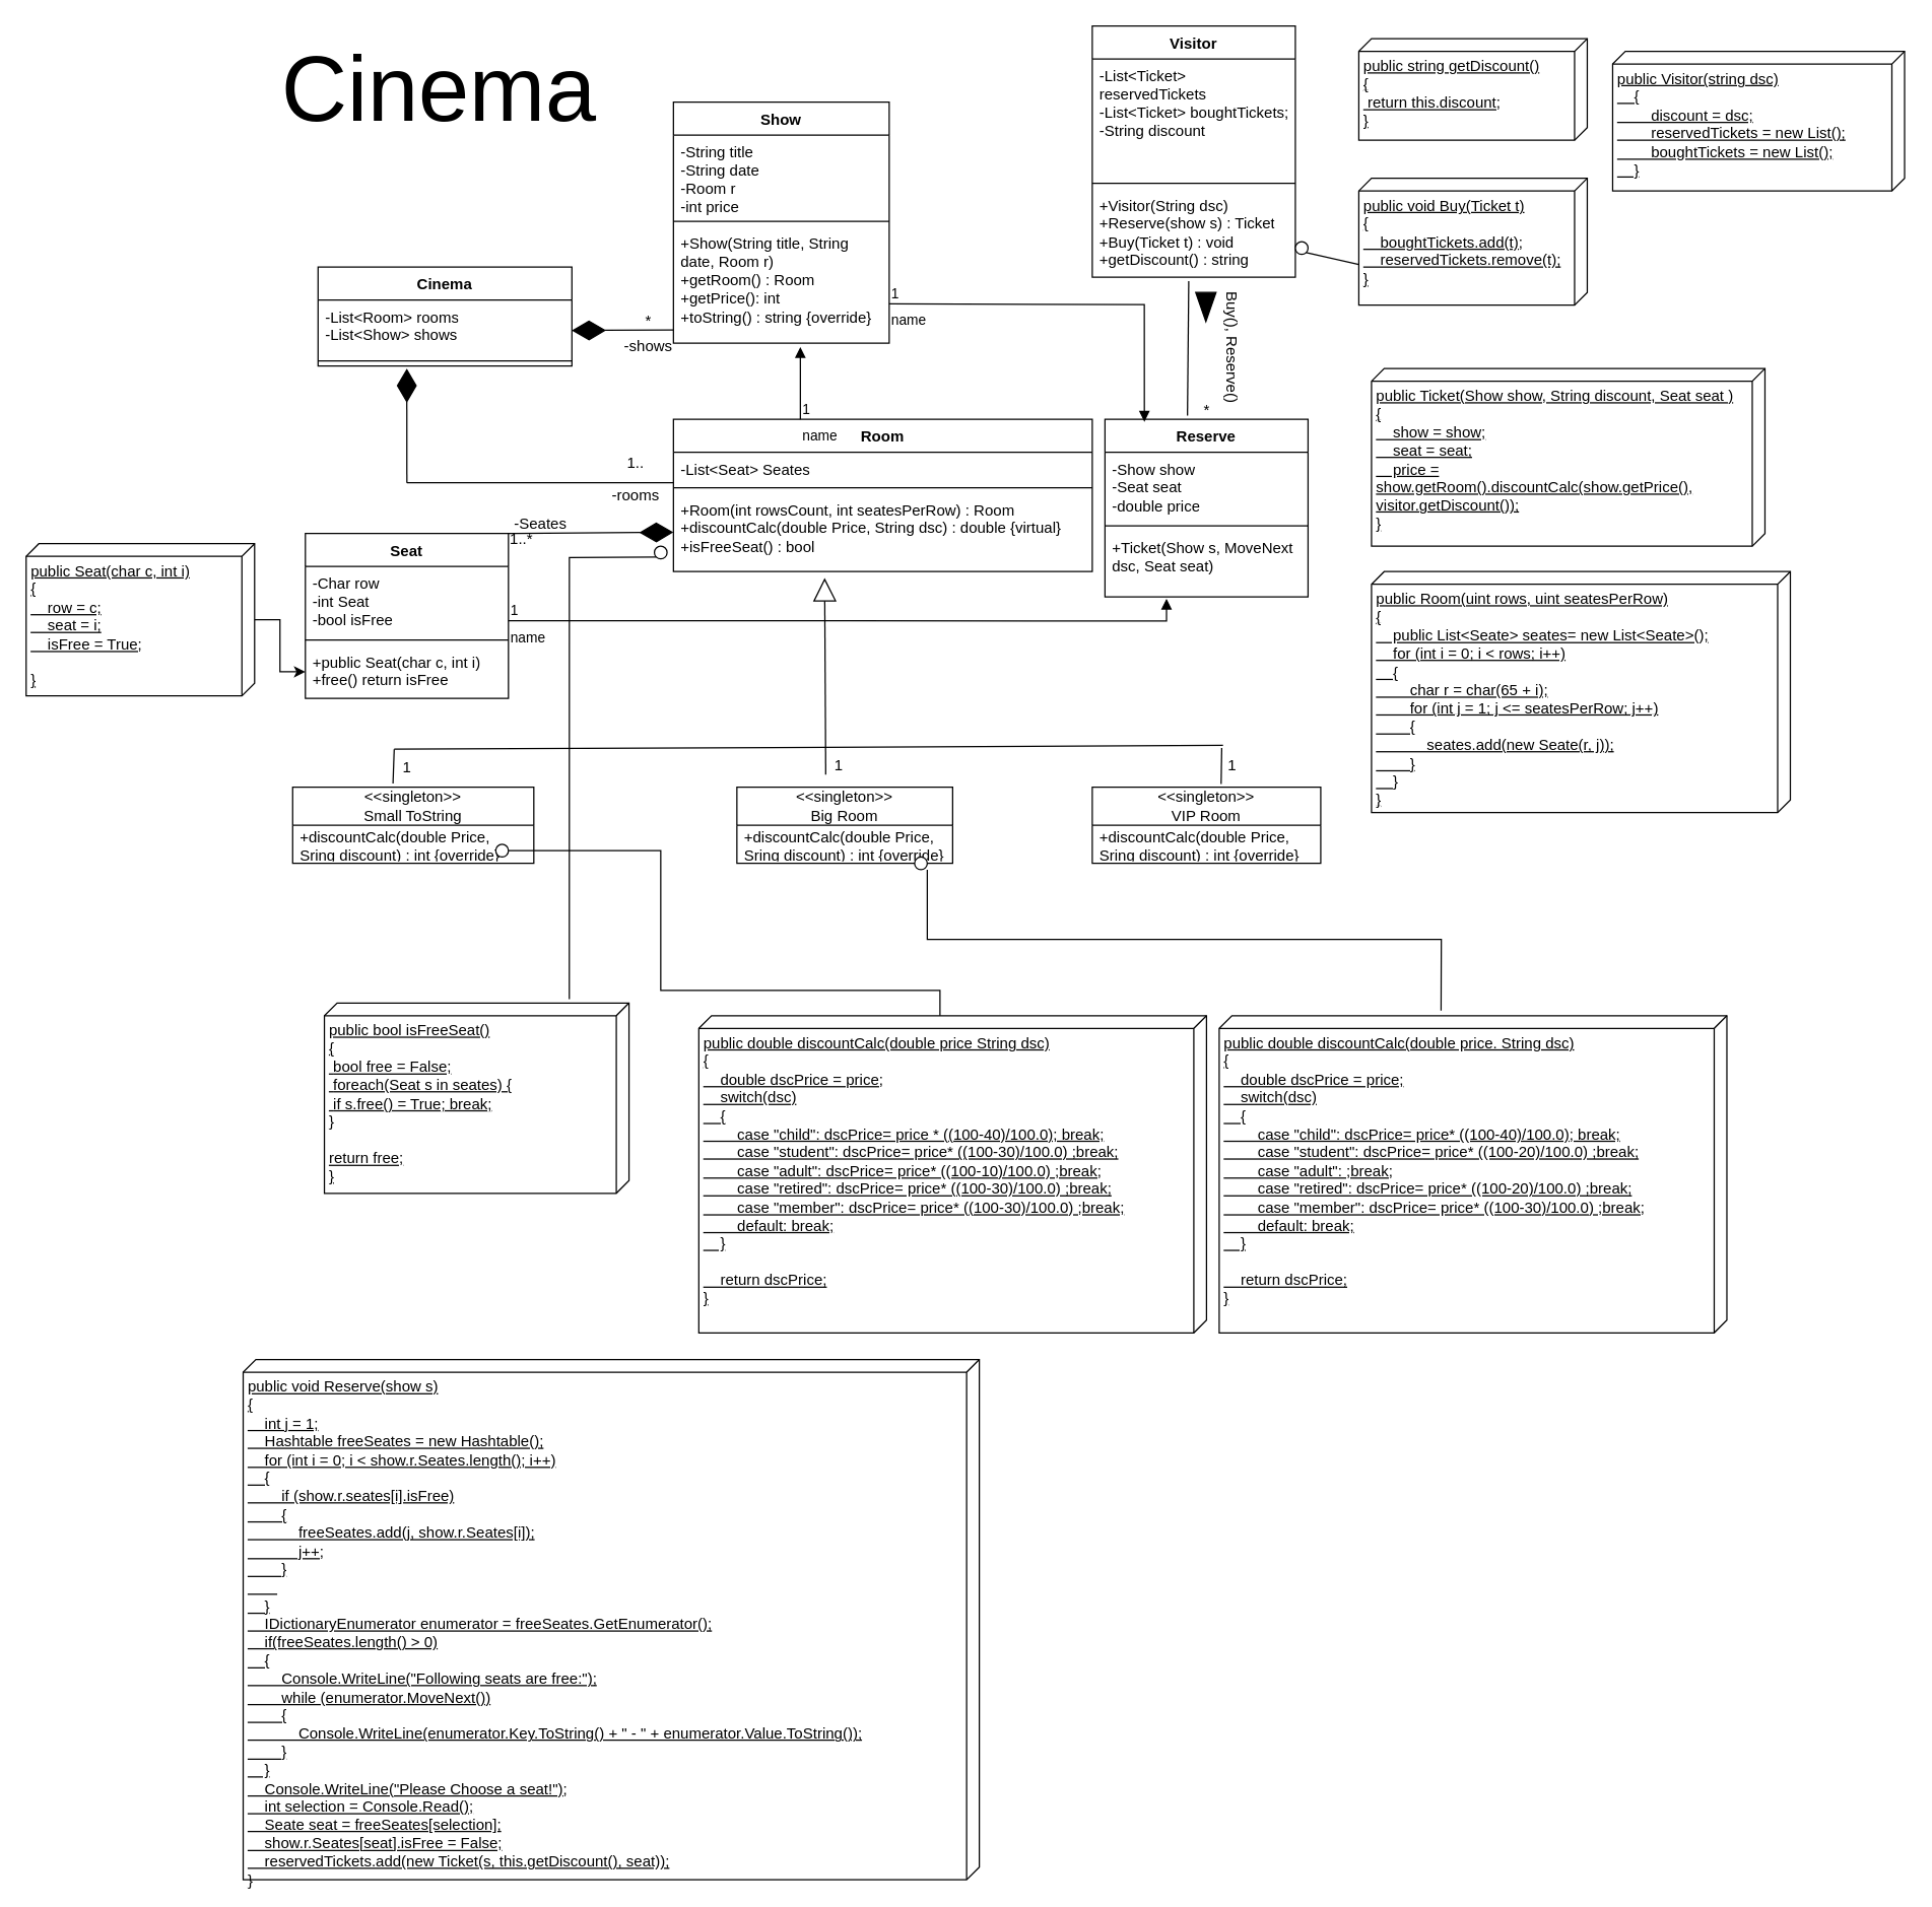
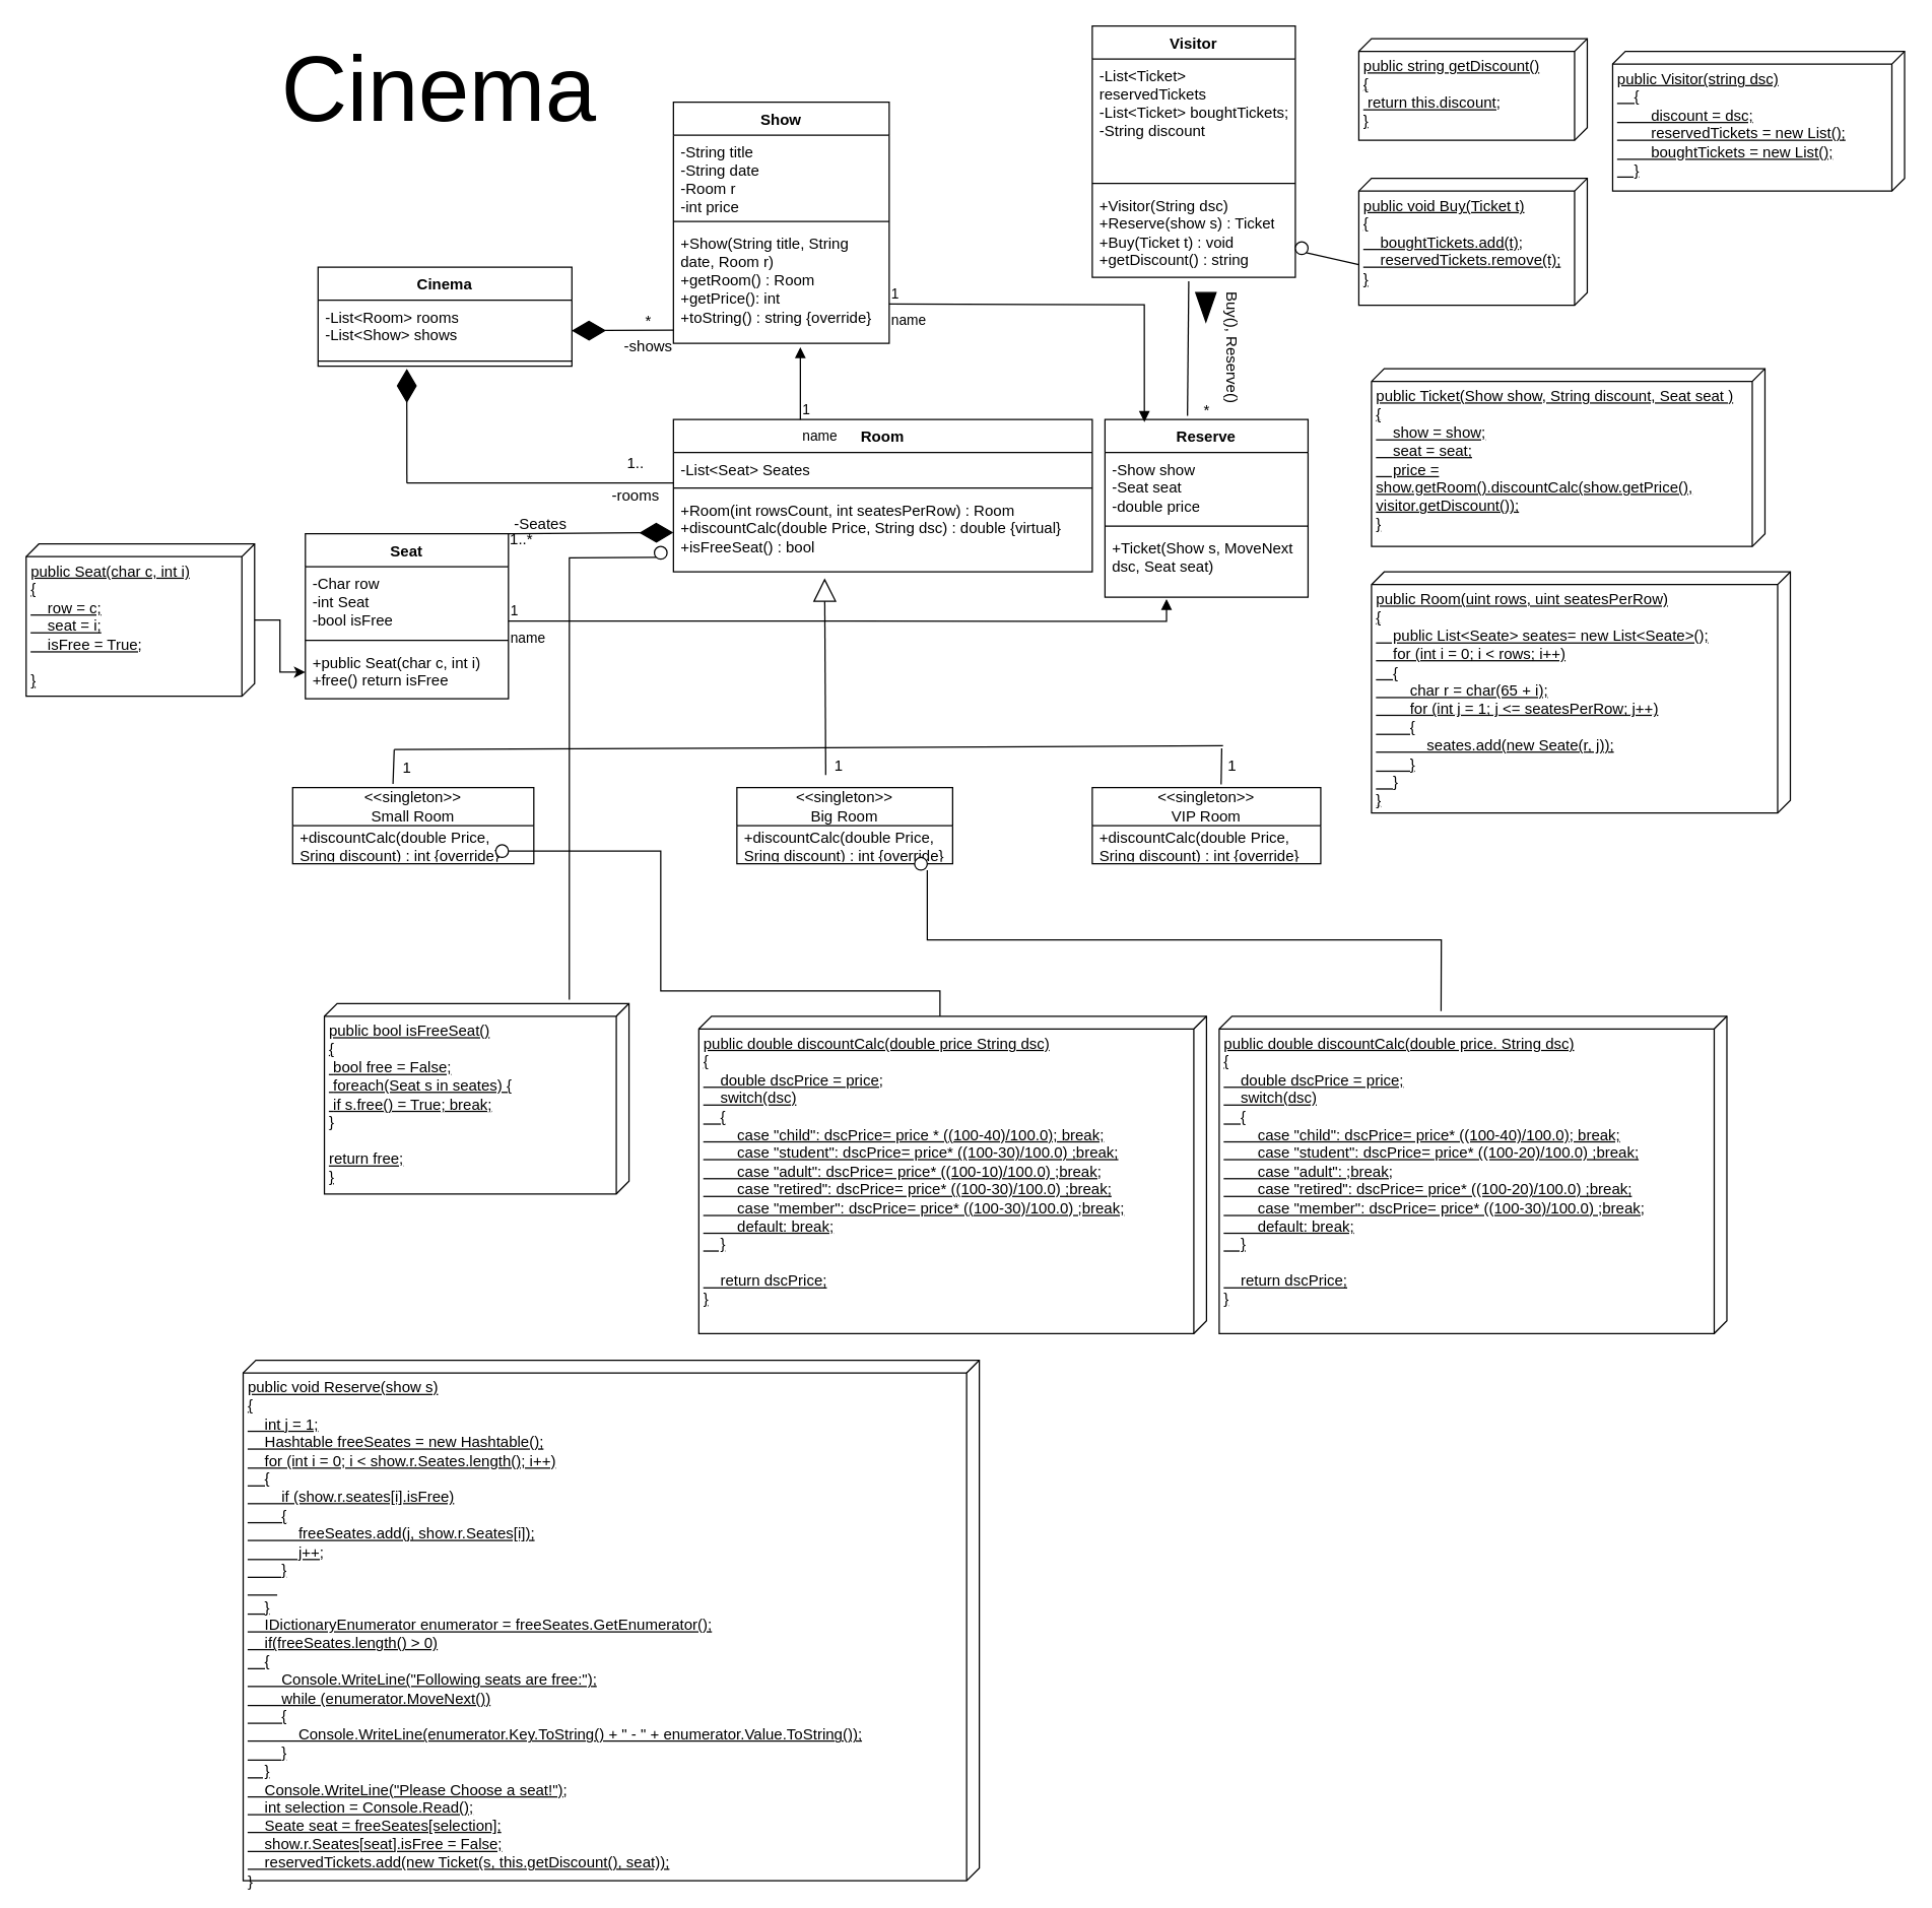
- <mxCell id="2" value="&amp;lt;&amp;lt;singleton&amp;gt;&amp;gt;&lt;br&gt;&lt;div&gt;Small ToString&lt;/div&gt;" style="swimlane;fontStyle=0;childLayout=stackLayout;horizontal=1;startSize=30;horizontalStack=0;resizeParent=1;resizeParentMax=0;resizeLast=0;collapsible=1;marginBottom=0;whiteSpace=wrap;html=1;" parent="1" vertex="1"><mxGeometry x="230" y="620" width="190" height="60" as="geometry" /></mxCell>
+ <mxCell id="2" value="&amp;lt;&amp;lt;singleton&amp;gt;&amp;gt;&lt;br&gt;&lt;div&gt;Small Room&lt;/div&gt;" style="swimlane;fontStyle=0;childLayout=stackLayout;horizontal=1;startSize=30;horizontalStack=0;resizeParent=1;resizeParentMax=0;resizeLast=0;collapsible=1;marginBottom=0;whiteSpace=wrap;html=1;" parent="1" vertex="1"><mxGeometry x="230" y="620" width="190" height="60" as="geometry" /></mxCell>
